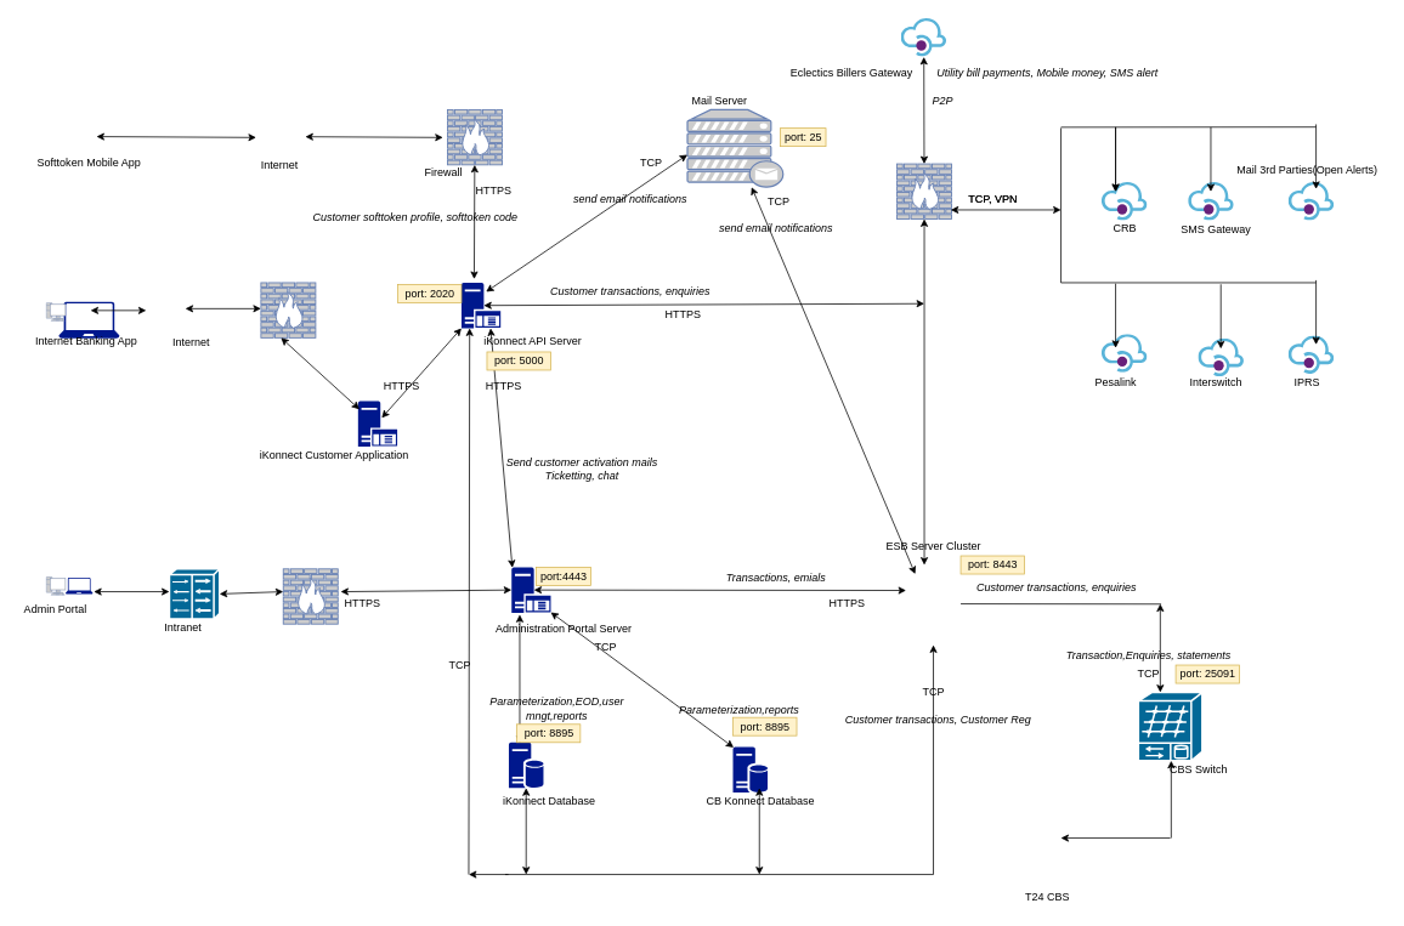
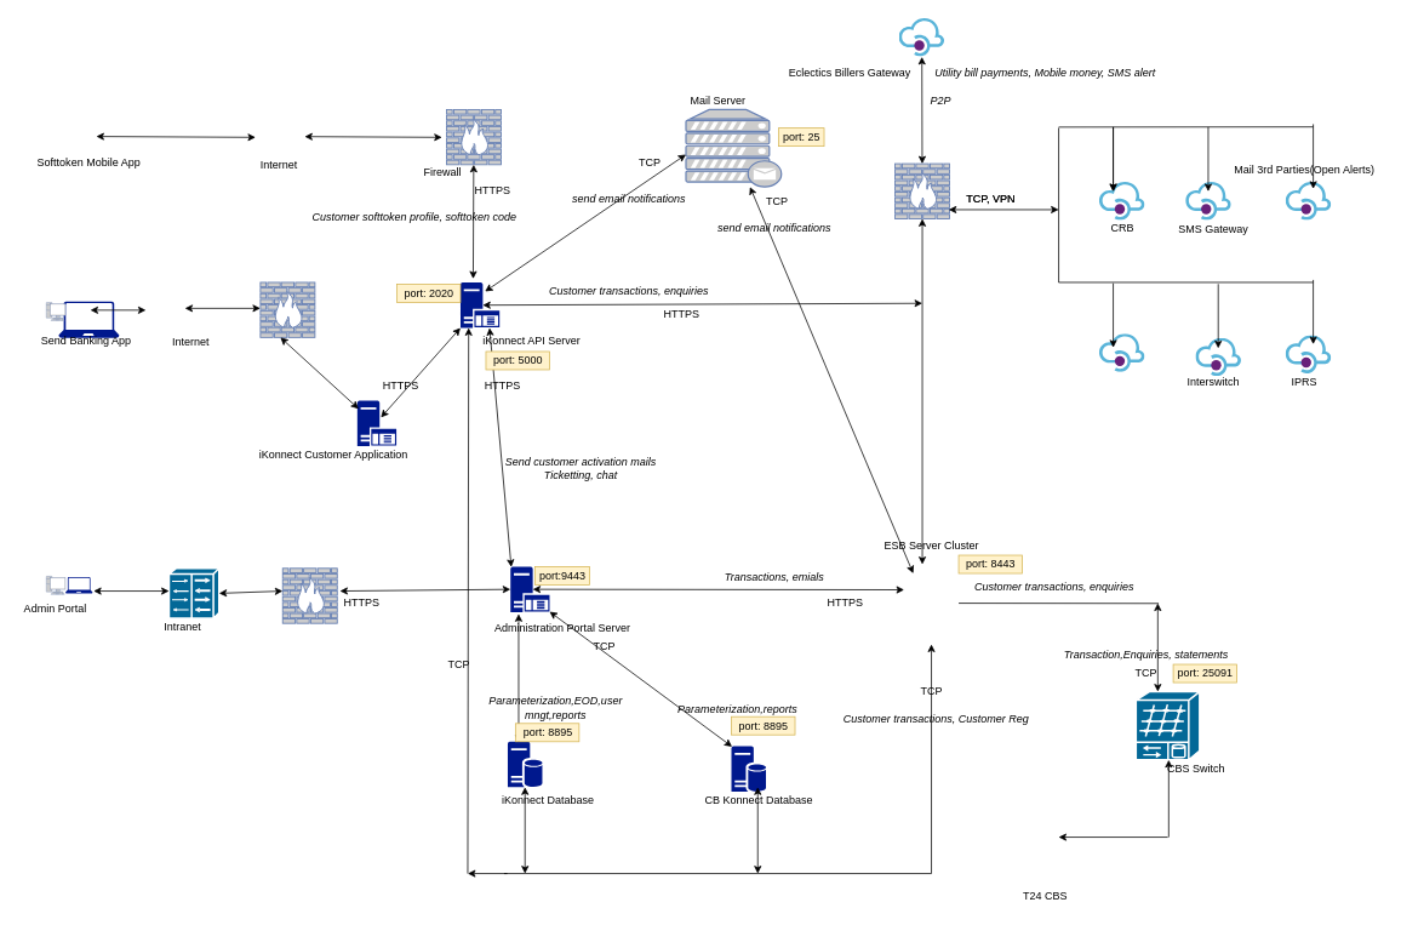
- <mxCell id="115" value="Internet Banking App" style="text;html=1;align=center;verticalAlign=middle;resizable=0;points=[];autosize=1;" vertex="1" parent="1"><mxGeometry x="34" y="363.5" width="120" height="20" as="geometry" /></mxCell>
+ <mxCell id="115" value="Send Banking App" style="text;html=1;align=center;verticalAlign=middle;resizable=0;points=[];autosize=1;" vertex="1" parent="1"><mxGeometry x="34" y="363.5" width="120" height="20" as="geometry" /></mxCell>
- <mxCell id="66" value="Pesalink" style="text;html=1;align=center;verticalAlign=middle;resizable=0;points=[];autosize=1;" parent="1" vertex="1"><mxGeometry x="1194" y="410" width="60" height="20" as="geometry" /></mxCell>
- <mxCell id="103" value="port:4443" style="text;html=1;align=center;verticalAlign=middle;resizable=0;points=[];autosize=1;fillColor=#fff2cc;strokeColor=#d6b656;" parent="1" vertex="1"><mxGeometry x="588" y="622.5" width="60" height="20" as="geometry" /></mxCell>
+ <mxCell id="103" value="port:9443" style="text;html=1;align=center;verticalAlign=middle;resizable=0;points=[];autosize=1;fillColor=#fff2cc;strokeColor=#d6b656;" parent="1" vertex="1"><mxGeometry x="588" y="622.5" width="60" height="20" as="geometry" /></mxCell>
